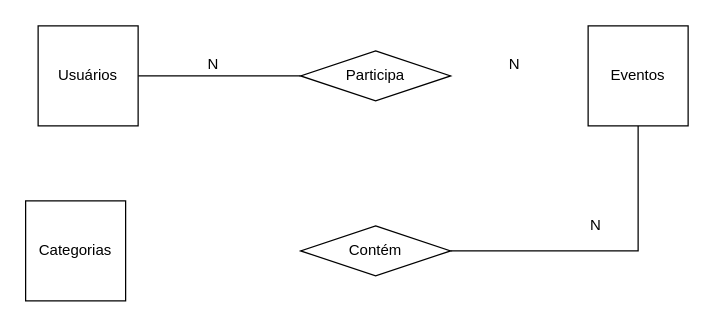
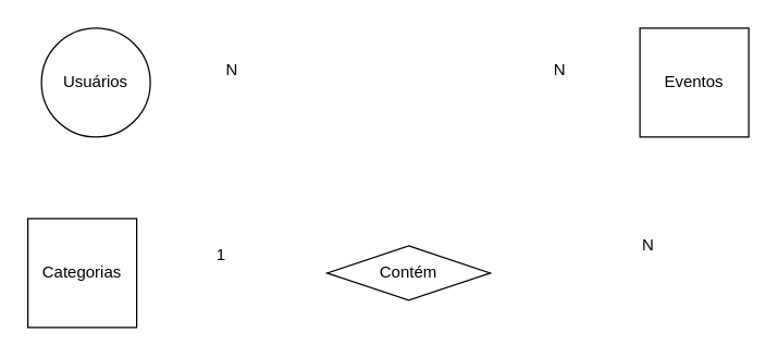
- <mxCell id="3" value="Usuários" style="whiteSpace=wrap;html=1;aspect=fixed;" vertex="1" parent="1"><mxGeometry x="30" y="20" width="80" height="80" as="geometry" /></mxCell>
+ <mxCell id="3" value="Usuários" style="ellipse;whiteSpace=wrap;html=1;aspect=fixed;" vertex="1" parent="1"><mxGeometry x="30" y="20" width="80" height="80" as="geometry" /></mxCell>
- <mxCell id="2" style="edgeStyle=orthogonalEdgeStyle;rounded=0;orthogonalLoop=1;jettySize=auto;html=1;exitX=1;exitY=0.5;exitDx=0;exitDy=0;endArrow=none;endFill=0;" edge="1" parent="1" source="3" target="4"><mxGeometry relative="1" as="geometry" /></mxCell>
- <mxCell id="4" value="Participa" style="rhombus;whiteSpace=wrap;html=1;" vertex="1" parent="1"><mxGeometry x="240" y="40" width="120" height="40" as="geometry" /></mxCell>
+ <mxCell id="11" value="1" style="text;html=1;resizable=0;points=[];autosize=1;align=left;verticalAlign=top;spacingTop=-4;" vertex="1" parent="1"><mxGeometry x="157" y="177" width="20" height="20" as="geometry" /></mxCell>
- <mxCell id="6" style="edgeStyle=orthogonalEdgeStyle;rounded=0;orthogonalLoop=1;jettySize=auto;html=1;exitX=1;exitY=0.5;exitDx=0;exitDy=0;endArrow=none;endFill=0;" edge="1" parent="1" source="7" target="5"><mxGeometry relative="1" as="geometry" /></mxCell>
